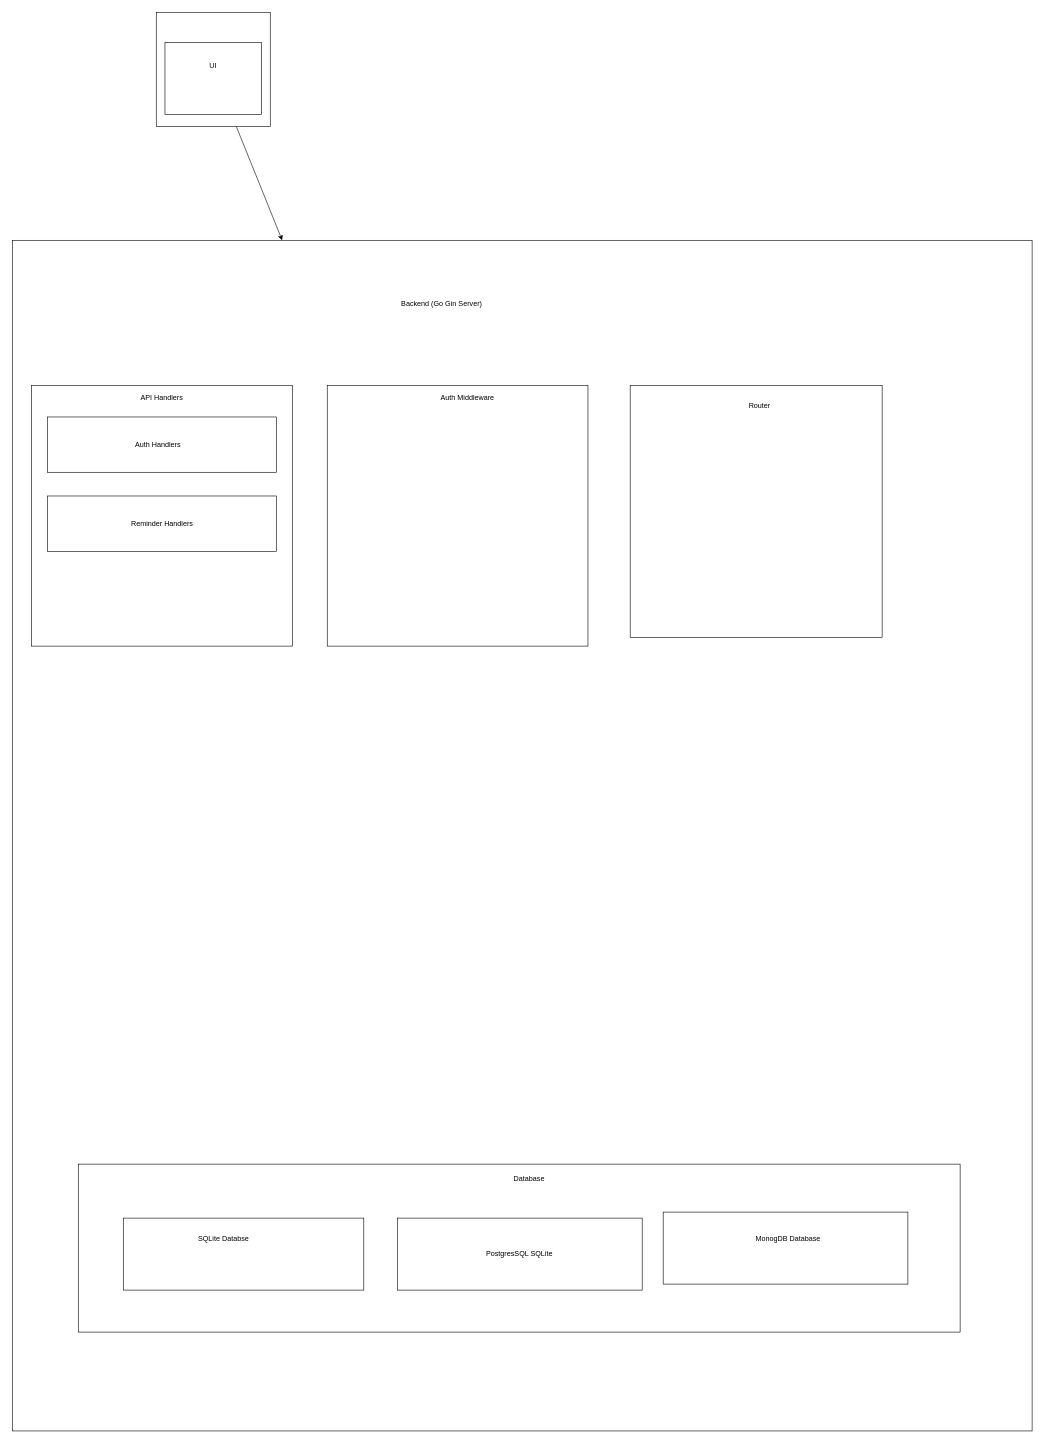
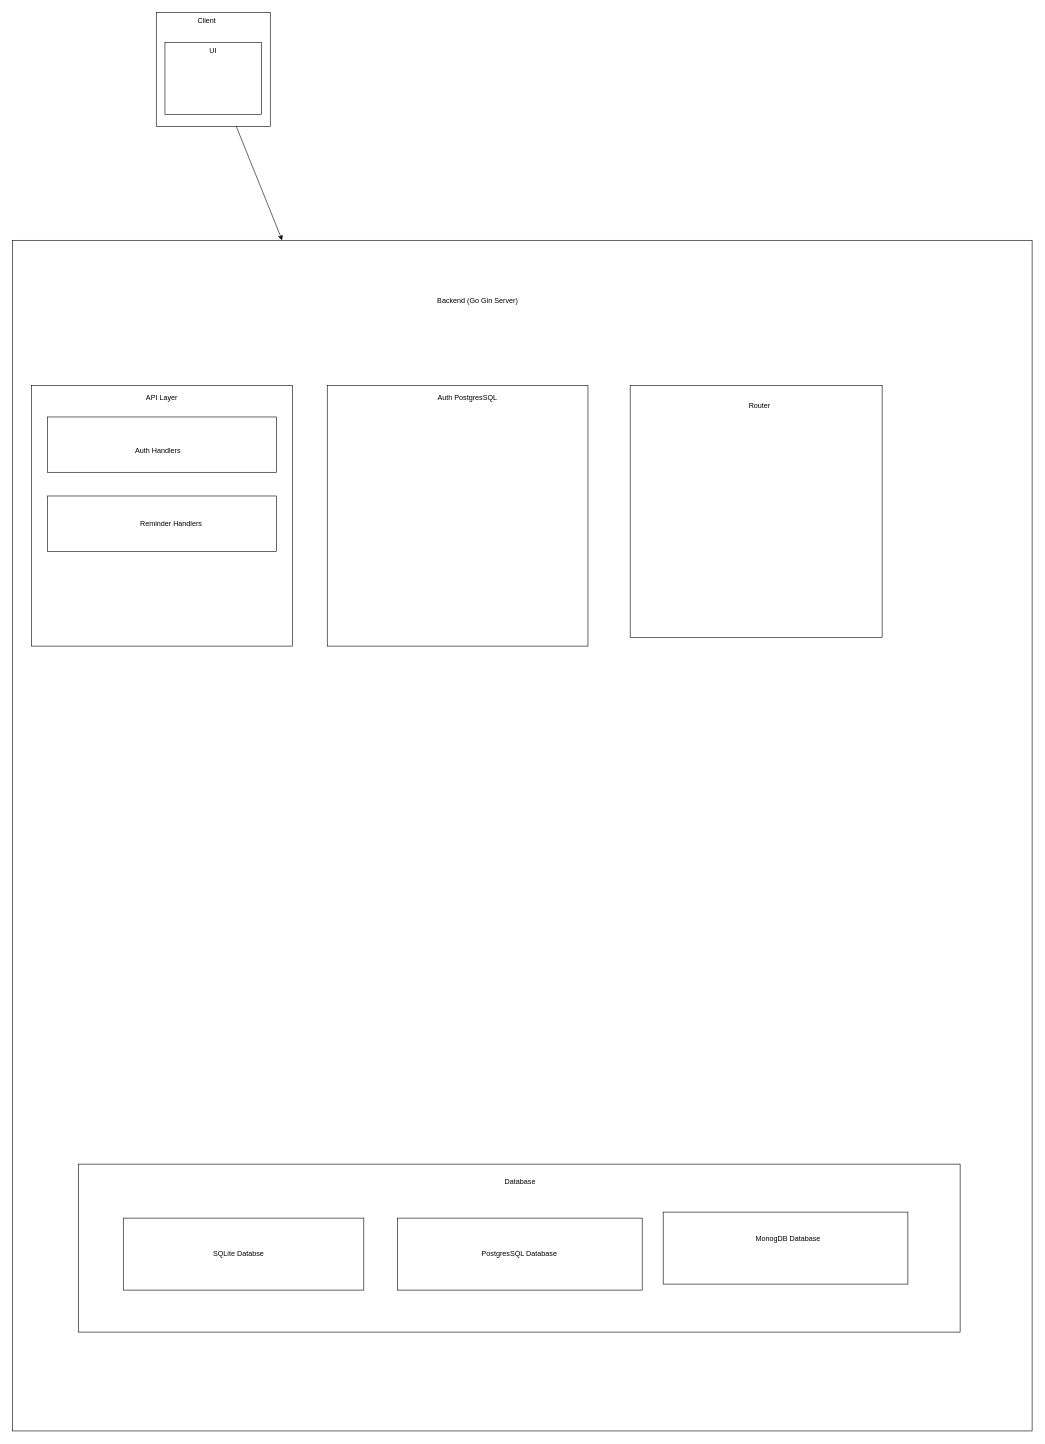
+ <mxCell id="4" value="Client" style="text;html=1;align=center;verticalAlign=middle;whiteSpace=wrap;rounded=0;" vertex="1" parent="3"><mxGeometry x="54.286" width="61.071" height="27.143" as="geometry" /></mxCell>
- <mxCell id="6" value="UI" style="text;html=1;align=center;verticalAlign=middle;whiteSpace=wrap;rounded=0;" vertex="1" parent="3"><mxGeometry x="65" y="75" width="60" height="30" as="geometry" /></mxCell>
+ <mxCell id="6" value="UI" style="text;html=1;align=center;verticalAlign=middle;whiteSpace=wrap;rounded=0;" vertex="1" parent="3"><mxGeometry x="65" y="50" width="60" height="30" as="geometry" /></mxCell>
- <mxCell id="8" value="Backend (Go Gin Server)" style="text;html=1;align=center;verticalAlign=middle;whiteSpace=wrap;rounded=0;" vertex="1" parent="7"><mxGeometry x="521.691" y="5" width="388.484" height="201.539" as="geometry" /></mxCell>
+ <mxCell id="8" value="Backend (Go Gin Server)" style="text;html=1;align=center;verticalAlign=middle;whiteSpace=wrap;rounded=0;" vertex="1" parent="7"><mxGeometry x="581.691" width="388.484" height="201.539" as="geometry" /></mxCell>
- <mxCell id="14" value="API Handlers" style="text;html=1;align=center;verticalAlign=middle;whiteSpace=wrap;rounded=0;" vertex="1" parent="9"><mxGeometry x="177.805" width="79.024" height="39.512" as="geometry" /></mxCell>
+ <mxCell id="14" value="API Layer" style="text;html=1;align=center;verticalAlign=middle;whiteSpace=wrap;rounded=0;" vertex="1" parent="9"><mxGeometry x="177.805" width="79.024" height="39.512" as="geometry" /></mxCell>
- <mxCell id="16" value="Auth Middleware" style="text;html=1;align=center;verticalAlign=middle;whiteSpace=wrap;rounded=0;" vertex="1" parent="15"><mxGeometry x="177.8" width="112.2" height="40" as="geometry" /></mxCell>
+ <mxCell id="16" value="Auth PostgresSQL" style="text;html=1;align=center;verticalAlign=middle;whiteSpace=wrap;rounded=0;" vertex="1" parent="15"><mxGeometry x="177.8" width="112.2" height="40" as="geometry" /></mxCell>
- <mxCell id="11" value="Auth Handlers" style="text;html=1;align=center;verticalAlign=middle;whiteSpace=wrap;rounded=0;" vertex="1" parent="10"><mxGeometry x="92.195" y="26.341" width="184.39" height="39.512" as="geometry" /></mxCell>
+ <mxCell id="11" value="Auth Handlers" style="text;html=1;align=center;verticalAlign=middle;whiteSpace=wrap;rounded=0;" vertex="1" parent="10"><mxGeometry x="92.195" y="36.341" width="184.39" height="39.512" as="geometry" /></mxCell>
- <mxCell id="13" value="Reminder Handlers" style="text;html=1;align=center;verticalAlign=middle;whiteSpace=wrap;rounded=0;" vertex="1" parent="12"><mxGeometry x="108.99" y="31.346" width="163.969" height="29.502" as="geometry" /></mxCell>
+ <mxCell id="13" value="Reminder Handlers" style="text;html=1;align=center;verticalAlign=middle;whiteSpace=wrap;rounded=0;" vertex="1" parent="12"><mxGeometry x="123.99" y="31.346" width="163.969" height="29.502" as="geometry" /></mxCell>
- <mxCell id="27" value="Database&amp;nbsp;" style="text;html=1;align=center;verticalAlign=middle;whiteSpace=wrap;rounded=0;" vertex="1" parent="19"><mxGeometry x="620" width="267.27" height="50" as="geometry" /></mxCell>
+ <mxCell id="27" value="Database&amp;nbsp;" style="text;html=1;align=center;verticalAlign=middle;whiteSpace=wrap;rounded=0;" vertex="1" parent="19"><mxGeometry x="605" y="5" width="267.27" height="50" as="geometry" /></mxCell>
- <mxCell id="24" value="SQLite Databse&amp;nbsp;" style="text;html=1;align=center;verticalAlign=middle;whiteSpace=wrap;rounded=0;" vertex="1" parent="23"><mxGeometry x="71.783" y="9.286" width="193.567" height="51.429" as="geometry" /></mxCell>
+ <mxCell id="24" value="SQLite Databse&amp;nbsp;" style="text;html=1;align=center;verticalAlign=middle;whiteSpace=wrap;rounded=0;" vertex="1" parent="23"><mxGeometry x="96.783" y="34.286" width="193.567" height="51.429" as="geometry" /></mxCell>
- <mxCell id="26" value="PostgresSQL SQLite" style="text;html=1;align=center;verticalAlign=middle;whiteSpace=wrap;rounded=0;" vertex="1" parent="25"><mxGeometry x="116.409" y="40.8" width="175.13" height="38.4" as="geometry" /></mxCell>
+ <mxCell id="26" value="PostgresSQL Database" style="text;html=1;align=center;verticalAlign=middle;whiteSpace=wrap;rounded=0;" vertex="1" parent="25"><mxGeometry x="116.409" y="40.8" width="175.13" height="38.4" as="geometry" /></mxCell>
